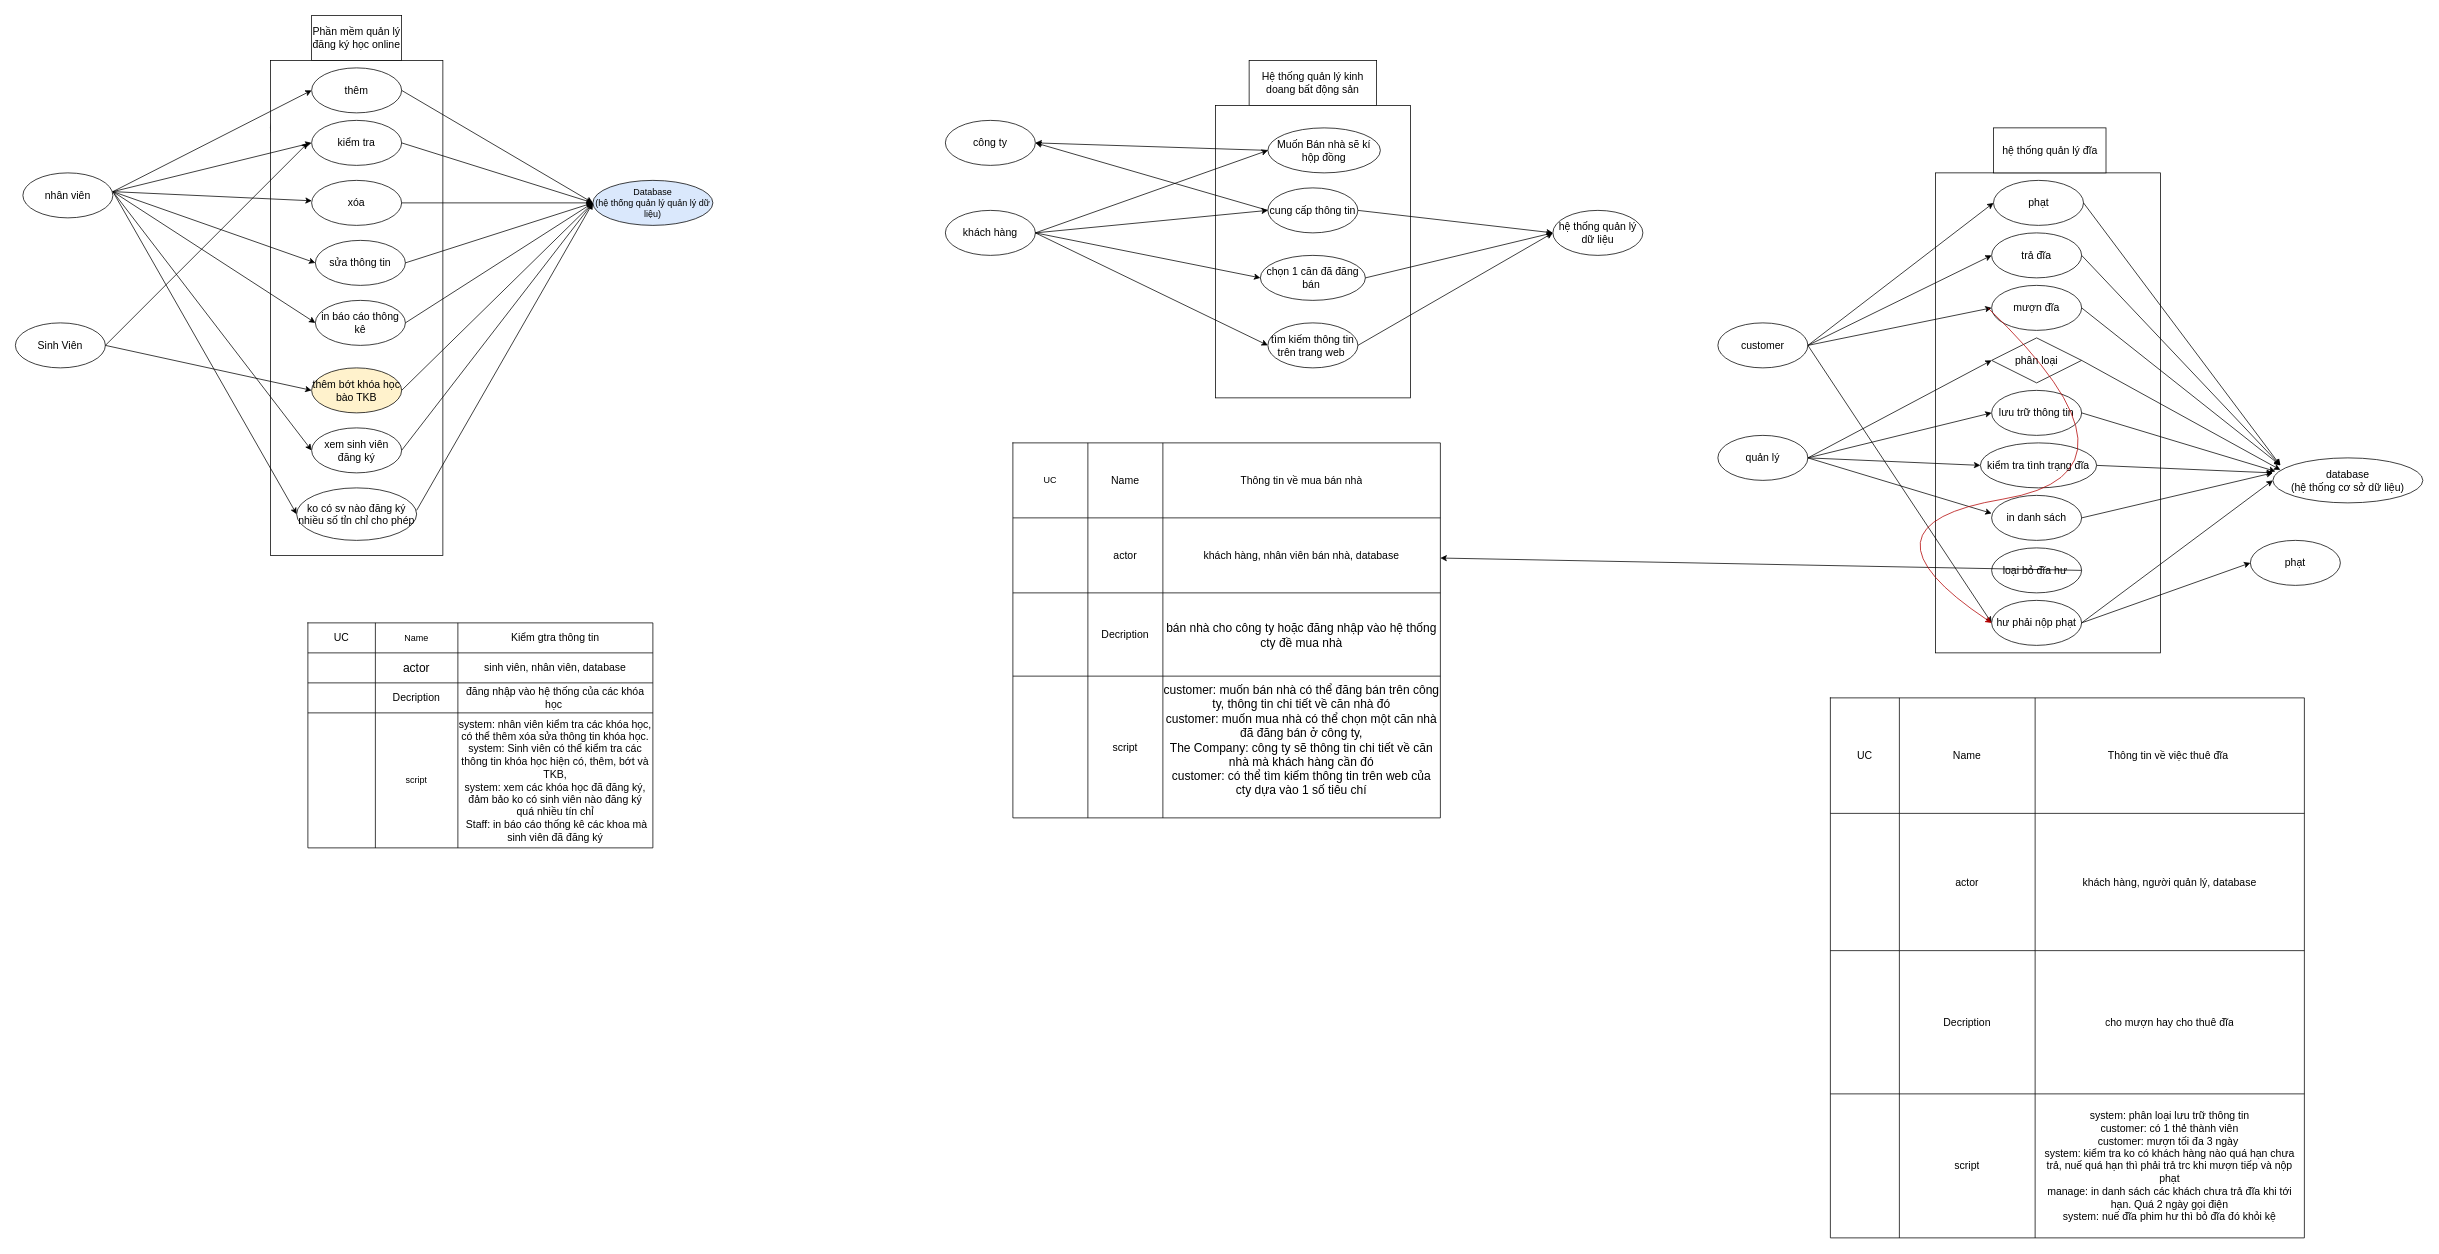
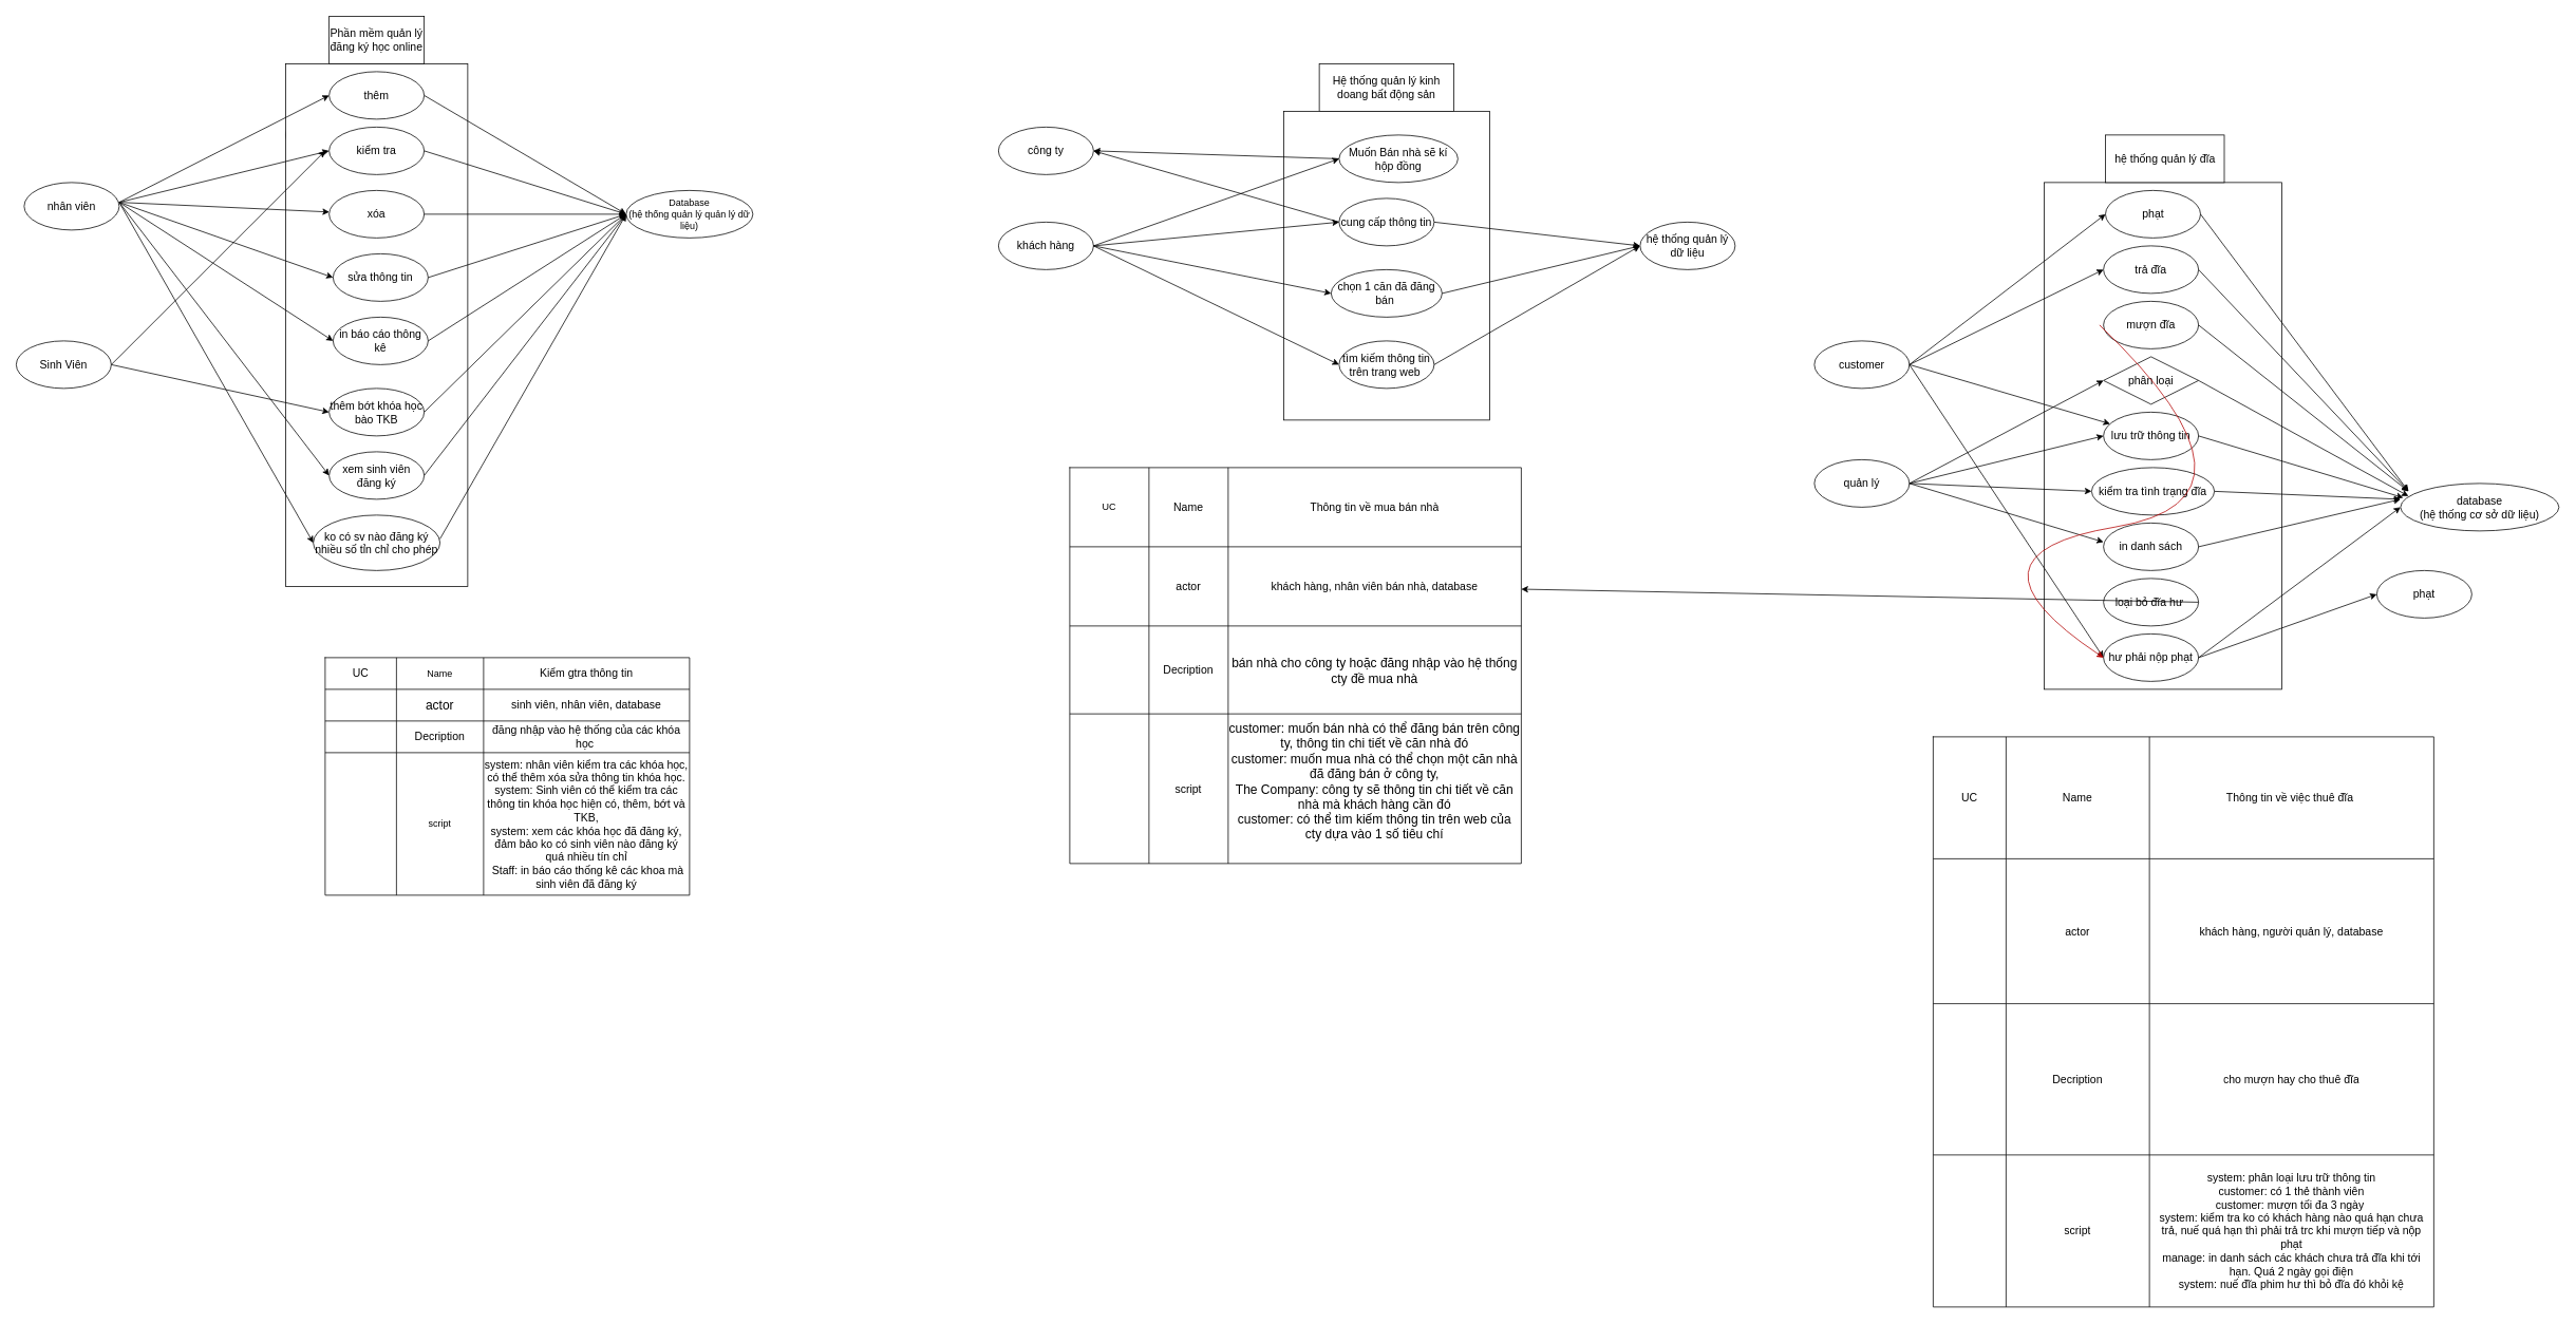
- <mxCell id="38" value="Database&lt;br&gt;(hệ thống quản lý quản lý dữ liệu)" style="ellipse;whiteSpace=wrap;html=1;fillColor=#dae8fc;" vertex="1" parent="1"><mxGeometry x="790" y="240" width="160" height="60" as="geometry" /></mxCell>
+ <mxCell id="38" value="Database&lt;br&gt;(hệ thống quản lý quản lý dữ liệu)" style="ellipse;whiteSpace=wrap;html=1;" vertex="1" parent="1"><mxGeometry x="790" y="240" width="160" height="60" as="geometry" /></mxCell>
- <mxCell id="18" value="" style="endArrow=classic;html=1;rounded=0;fontSize=14;exitX=1;exitY=0.5;exitDx=0;exitDy=0;entryX=0;entryY=0.5;entryDx=0;entryDy=0;" edge="1" parent="1" source="12" target="5"><mxGeometry width="50" height="50" relative="1" as="geometry"><mxPoint x="2540" y="650" as="sourcePoint" /><mxPoint x="2590" y="600" as="targetPoint" /></mxGeometry></mxCell>
+ <mxCell id="18" value="" style="endArrow=classic;html=1;rounded=0;fontSize=14;exitX=1;exitY=0.5;exitDx=0;exitDy=0;" edge="1" parent="1" source="12" target="7"><mxGeometry width="50" height="50" relative="1" as="geometry"><mxPoint x="2540" y="650" as="sourcePoint" /><mxPoint x="2590" y="600" as="targetPoint" /></mxGeometry></mxCell>
- <mxCell id="47" value="thêm bớt khóa học bào TKB" style="ellipse;whiteSpace=wrap;html=1;fontSize=14;fillColor=#fff2cc;" vertex="1" parent="1"><mxGeometry x="415" y="490" width="120" height="60" as="geometry" /></mxCell>
+ <mxCell id="47" value="thêm bớt khóa học bào TKB" style="ellipse;whiteSpace=wrap;html=1;fontSize=14;" vertex="1" parent="1"><mxGeometry x="415" y="490" width="120" height="60" as="geometry" /></mxCell>
